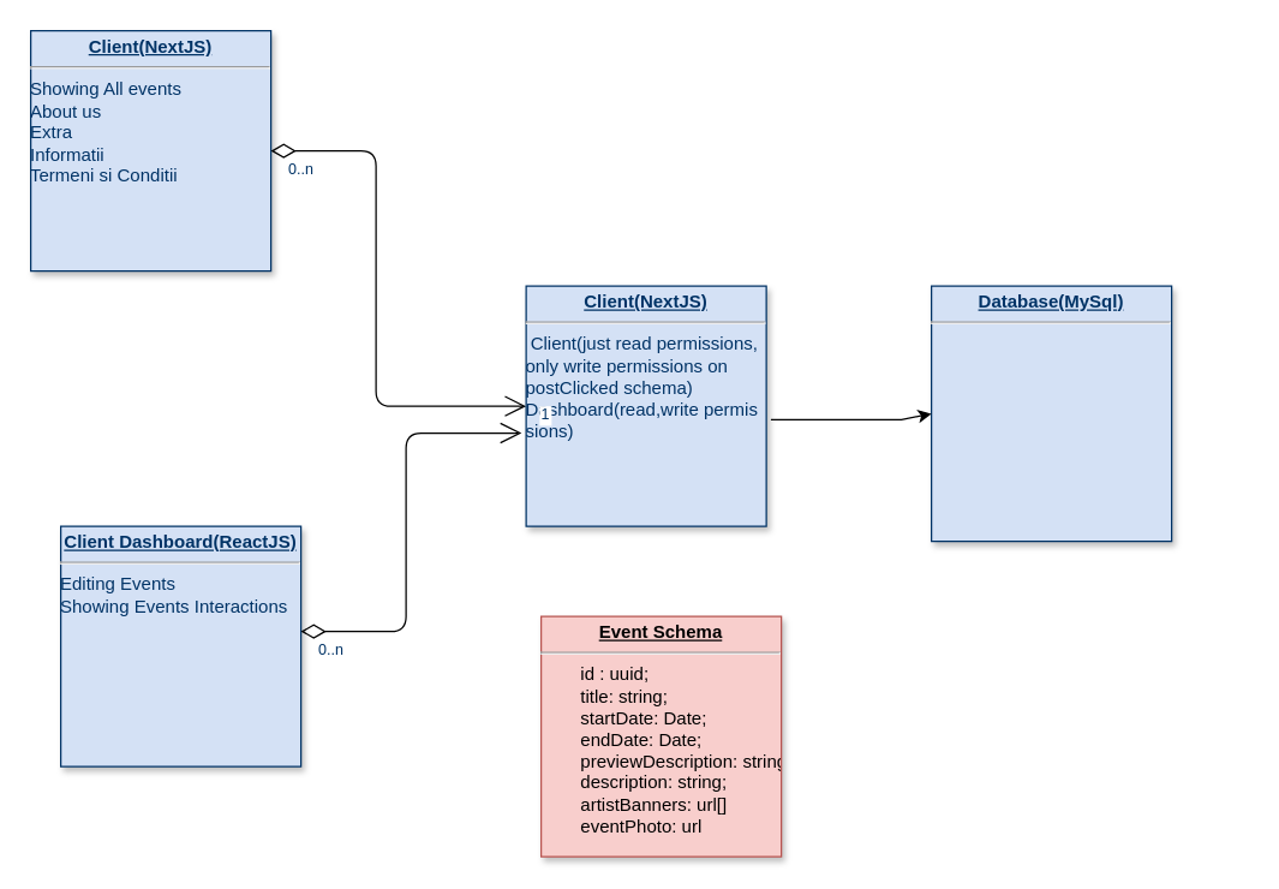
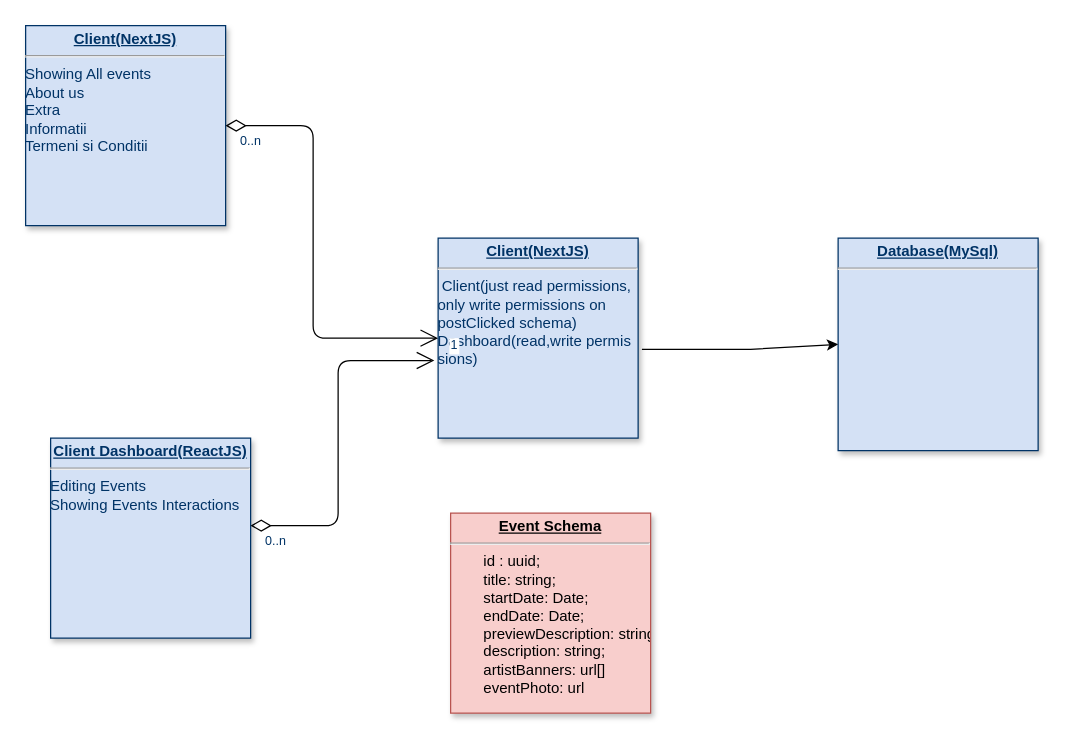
- <mxCell id="6" value="&lt;p style=&quot;margin: 0px; margin-top: 4px; text-align: center; text-decoration: underline;&quot;&gt;&lt;strong&gt;Database(MySql)&lt;/strong&gt;&lt;br&gt;&lt;/p&gt;&lt;hr&gt;" style="verticalAlign=top;align=left;overflow=fill;fontSize=12;fontFamily=Helvetica;html=1;strokeColor=#003366;shadow=1;fillColor=#D4E1F5;fontColor=#003366" vertex="1" parent="1"><mxGeometry x="620" y="190" width="160" height="170" as="geometry" /></mxCell>
+ <mxCell id="6" value="&lt;p style=&quot;margin: 0px; margin-top: 4px; text-align: center; text-decoration: underline;&quot;&gt;&lt;strong&gt;Database(MySql)&lt;/strong&gt;&lt;br&gt;&lt;/p&gt;&lt;hr&gt;" style="verticalAlign=top;align=left;overflow=fill;fontSize=12;fontFamily=Helvetica;html=1;strokeColor=#003366;shadow=1;fillColor=#D4E1F5;fontColor=#003366" vertex="1" parent="1"><mxGeometry x="670" y="190" width="160" height="170" as="geometry" /></mxCell>
